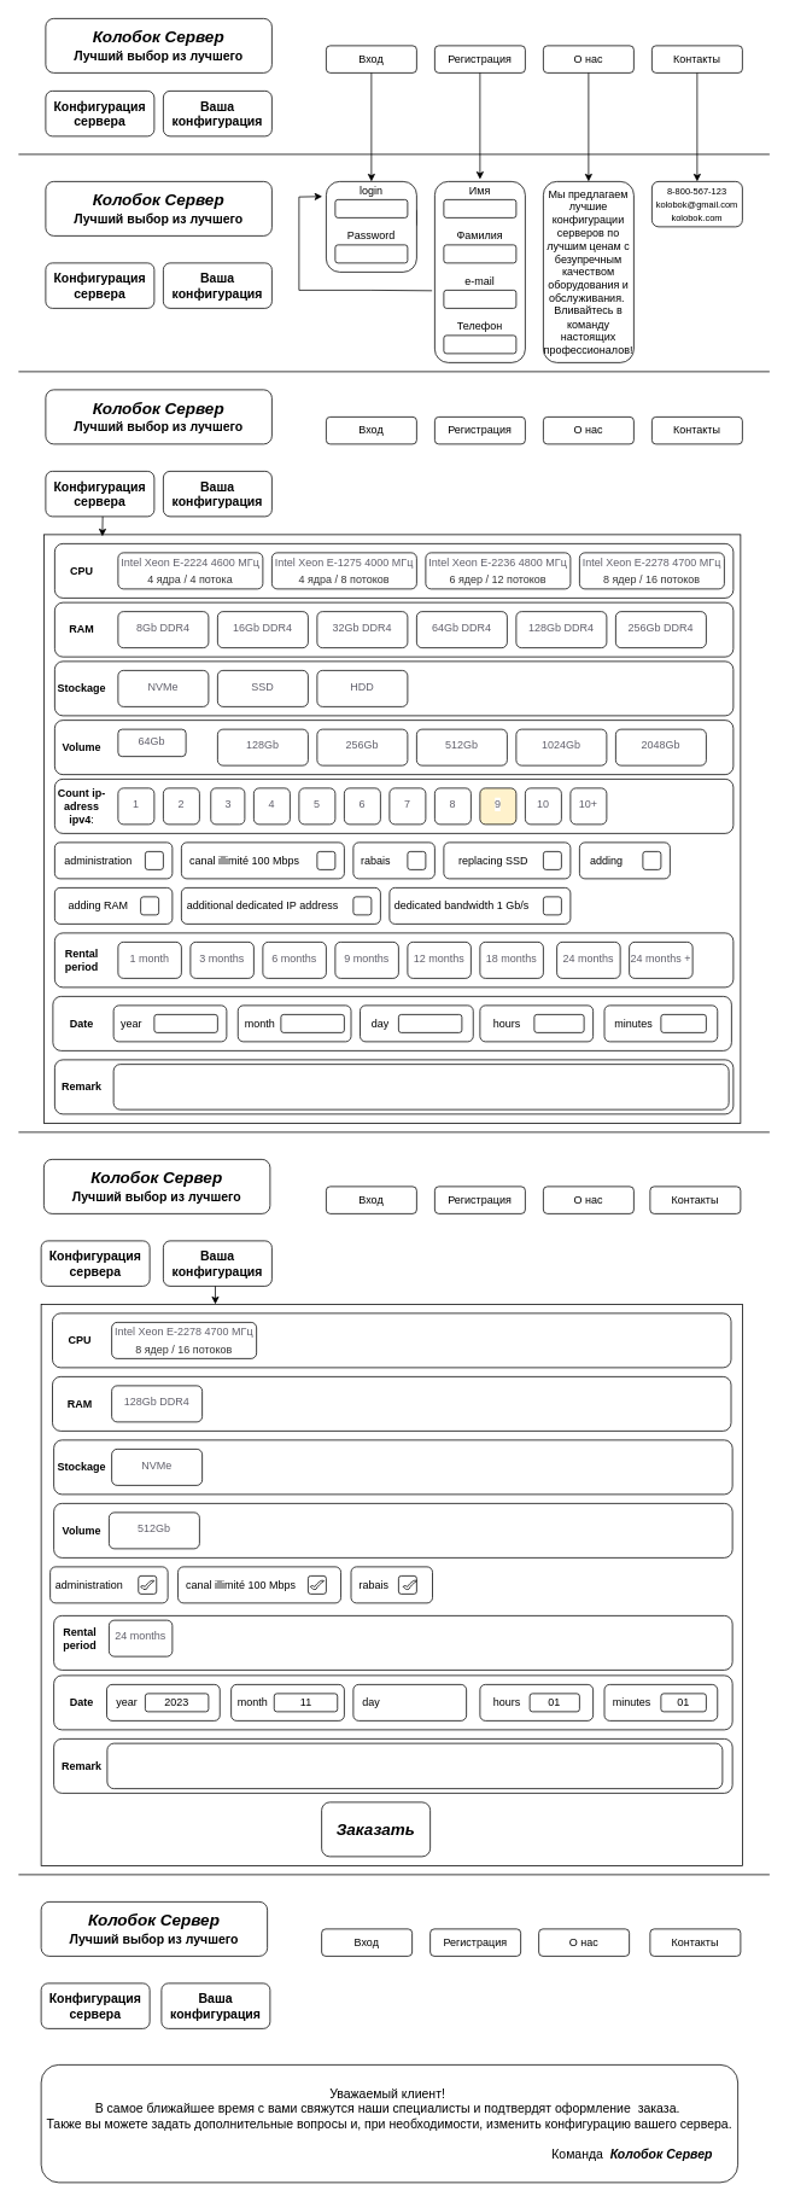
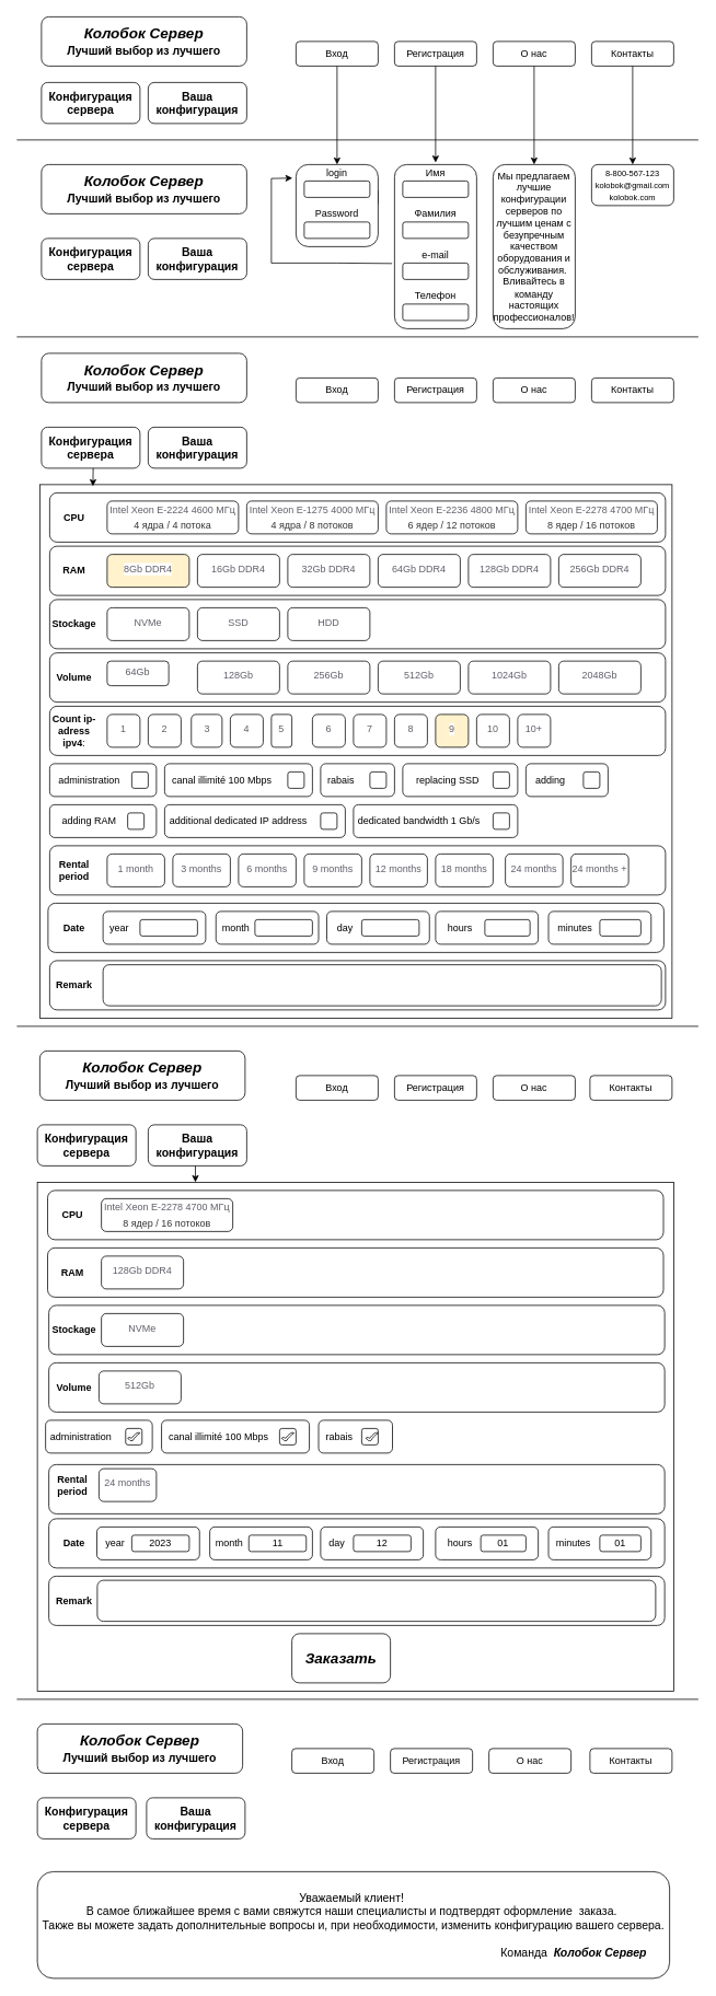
- <mxCell id="48" value="&lt;p style=&quot;box-sizing: border-box; margin-top: 0px; overflow-wrap: break-word; color: rgb(96, 95, 106); font-family: &amp;quot;Source Sans Pro&amp;quot;, sans-serif; font-style: normal; font-variant-ligatures: normal; font-variant-caps: normal; font-weight: 400; letter-spacing: normal; orphans: 2; text-align: left; text-indent: 0px; text-transform: none; widows: 2; word-spacing: 0px; -webkit-text-stroke-width: 0px; background-color: rgb(255, 255, 255); text-decoration-thickness: initial; text-decoration-style: initial; text-decoration-color: initial; margin-bottom: 0.25rem !important;&quot; class=&quot;font-size-14 color-gray-40 mb-0 mb-lg-1&quot;&gt;8Gb DDR4&lt;/p&gt;" style="rounded=1;whiteSpace=wrap;html=1;" vertex="1" parent="1"><mxGeometry x="130" y="675" width="100" height="40" as="geometry" /></mxCell>
+ <mxCell id="48" value="&lt;p style=&quot;box-sizing: border-box; margin-top: 0px; overflow-wrap: break-word; color: rgb(96, 95, 106); font-family: &amp;quot;Source Sans Pro&amp;quot;, sans-serif; font-style: normal; font-variant-ligatures: normal; font-variant-caps: normal; font-weight: 400; letter-spacing: normal; orphans: 2; text-align: left; text-indent: 0px; text-transform: none; widows: 2; word-spacing: 0px; -webkit-text-stroke-width: 0px; background-color: rgb(255, 255, 255); text-decoration-thickness: initial; text-decoration-style: initial; text-decoration-color: initial; margin-bottom: 0.25rem !important;&quot; class=&quot;font-size-14 color-gray-40 mb-0 mb-lg-1&quot;&gt;8Gb DDR4&lt;/p&gt;" style="rounded=1;whiteSpace=wrap;html=1;fillColor=#fff2cc;" vertex="1" parent="1"><mxGeometry x="130" y="675" width="100" height="40" as="geometry" /></mxCell>
- <mxCell id="79" value="&lt;p style=&quot;box-sizing: border-box; margin-top: 0px; overflow-wrap: break-word; color: rgb(96, 95, 106); font-family: &amp;quot;Source Sans Pro&amp;quot;, sans-serif; font-style: normal; font-variant-ligatures: normal; font-variant-caps: normal; font-weight: 400; letter-spacing: normal; orphans: 2; text-align: left; text-indent: 0px; text-transform: none; widows: 2; word-spacing: 0px; -webkit-text-stroke-width: 0px; background-color: rgb(255, 255, 255); text-decoration-thickness: initial; text-decoration-style: initial; text-decoration-color: initial; margin-bottom: 0.25rem !important;&quot; class=&quot;font-size-14 color-gray-40 mb-0 mb-lg-1&quot;&gt;5&lt;/p&gt;" style="rounded=1;whiteSpace=wrap;html=1;" vertex="1" parent="1"><mxGeometry x="330" y="870" width="40" height="40" as="geometry" /></mxCell>
+ <mxCell id="79" value="&lt;p style=&quot;box-sizing: border-box; margin-top: 0px; overflow-wrap: break-word; color: rgb(96, 95, 106); font-family: &amp;quot;Source Sans Pro&amp;quot;, sans-serif; font-style: normal; font-variant-ligatures: normal; font-variant-caps: normal; font-weight: 400; letter-spacing: normal; orphans: 2; text-align: left; text-indent: 0px; text-transform: none; widows: 2; word-spacing: 0px; -webkit-text-stroke-width: 0px; background-color: rgb(255, 255, 255); text-decoration-thickness: initial; text-decoration-style: initial; text-decoration-color: initial; margin-bottom: 0.25rem !important;&quot; class=&quot;font-size-14 color-gray-40 mb-0 mb-lg-1&quot;&gt;5&lt;/p&gt;" style="rounded=1;whiteSpace=wrap;html=1;" vertex="1" parent="1"><mxGeometry x="330" y="870" width="25" height="40" as="geometry" /></mxCell>
+ <mxCell id="187" value="12" style="rounded=1;whiteSpace=wrap;html=1;" vertex="1" parent="1"><mxGeometry x="430" y="1870" width="70" height="20" as="geometry" /></mxCell>
